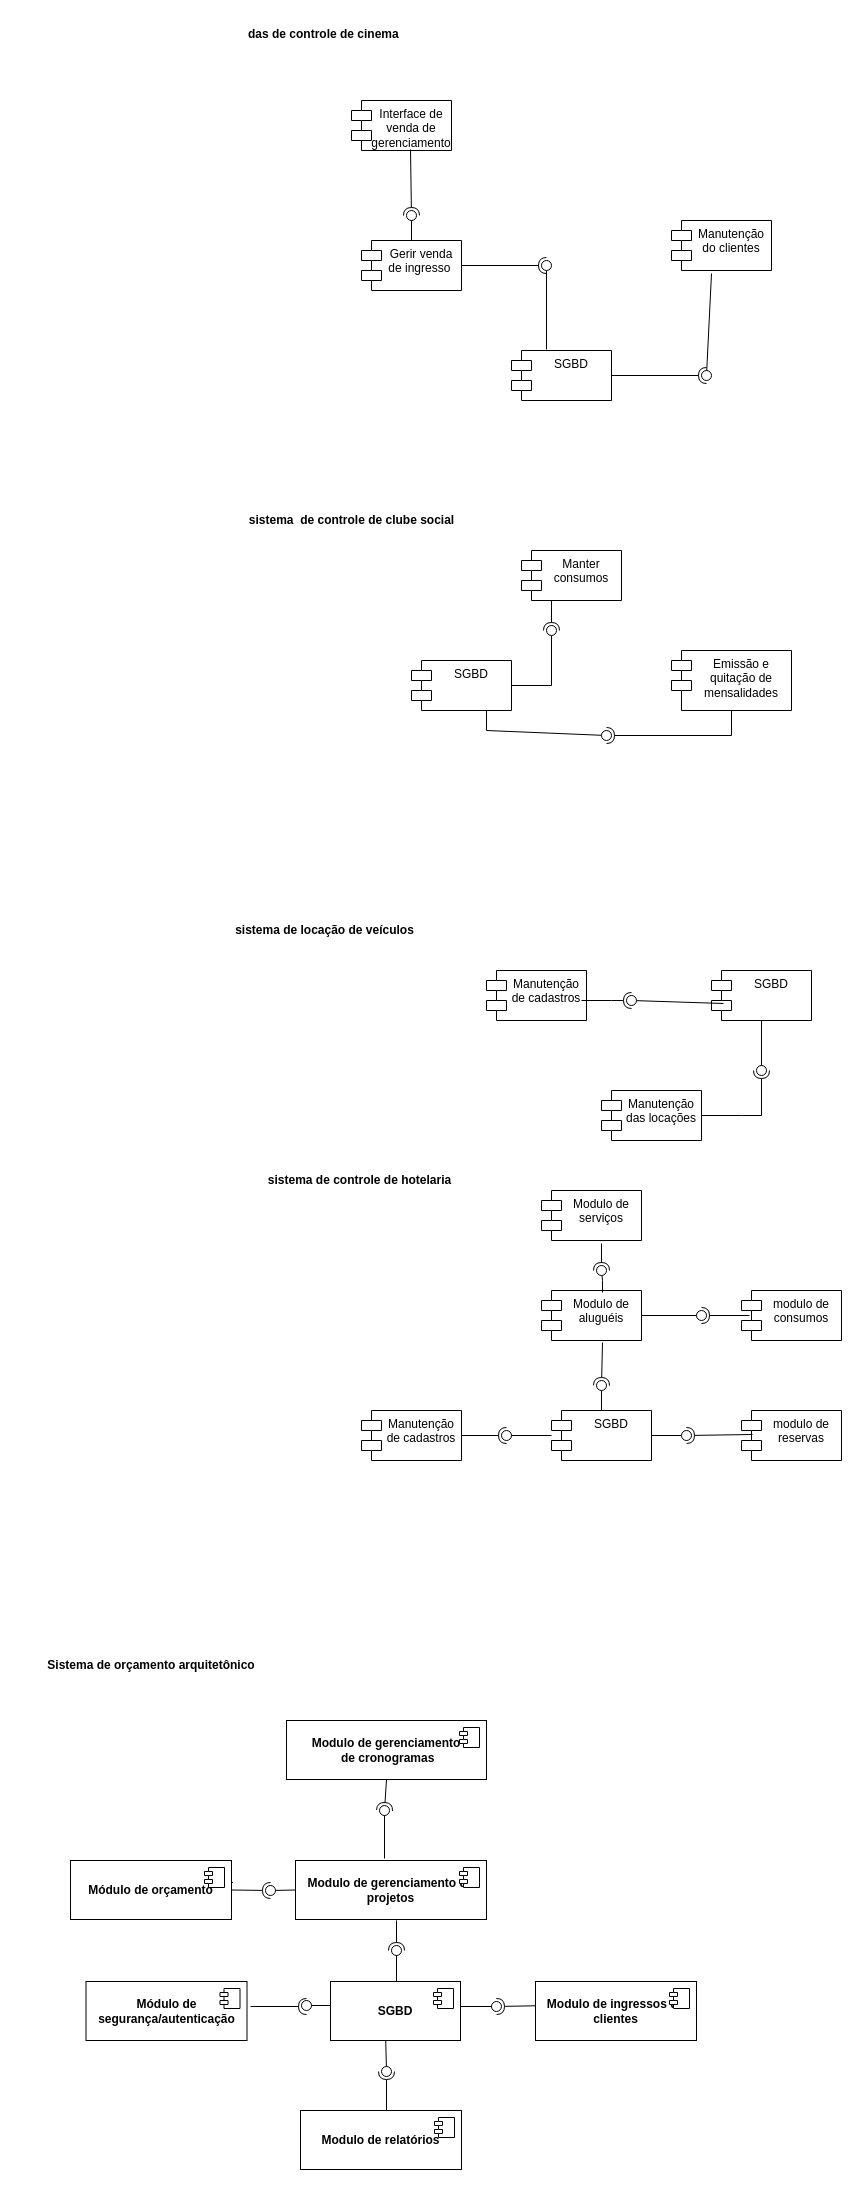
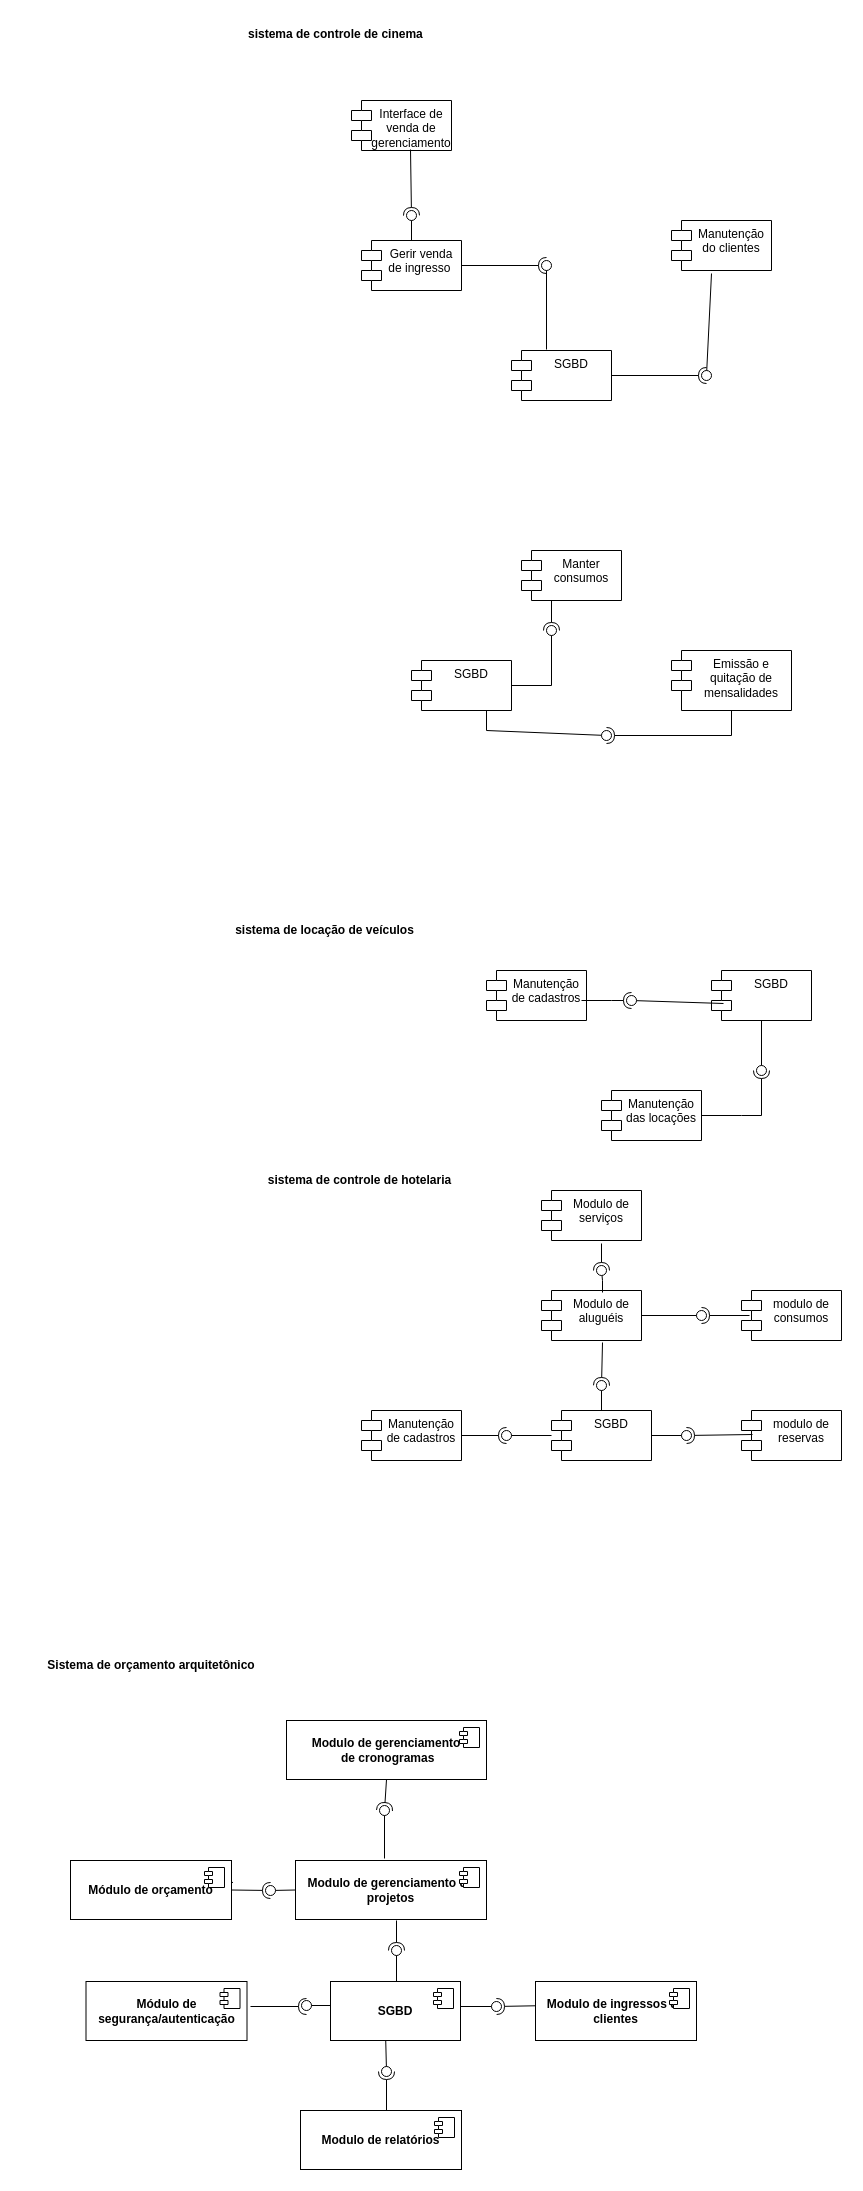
- <mxCell id="16" value="das de controle de cinema" style="text;whiteSpace=wrap;fontStyle=1" parent="1" vertex="1"><mxGeometry x="246" y="20" width="195" height="30" as="geometry" /></mxCell>
+ <mxCell id="16" value="sistema de controle de cinema" style="text;whiteSpace=wrap;fontStyle=1" parent="1" vertex="1"><mxGeometry x="246" y="20" width="195" height="30" as="geometry" /></mxCell>
- <mxCell id="26" value="sistema&amp;nbsp; de controle de clube social" style="text;align=center;fontStyle=1;verticalAlign=middle;spacingLeft=3;spacingRight=3;strokeColor=none;rotatable=0;points=[[0,0.5],[1,0.5]];portConstraint=eastwest;html=1;" parent="1" vertex="1"><mxGeometry x="241" y="500" width="220" height="40" as="geometry" /></mxCell>
